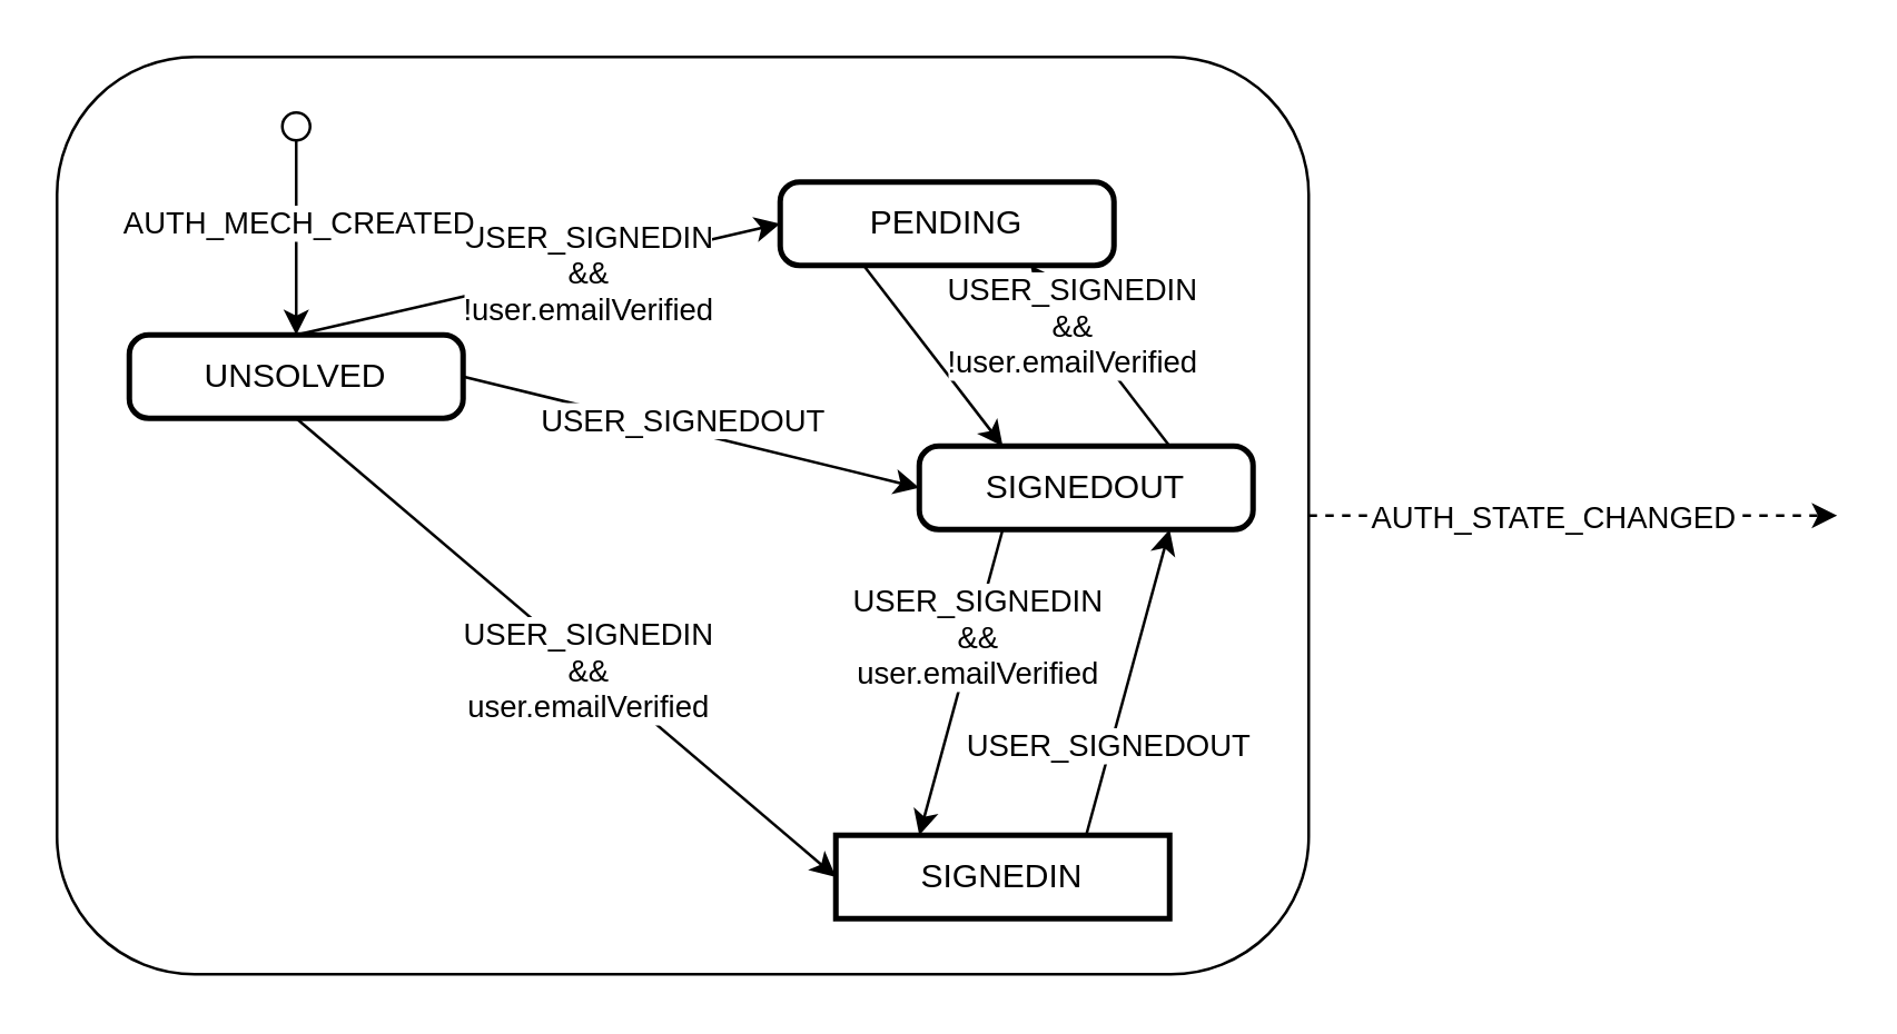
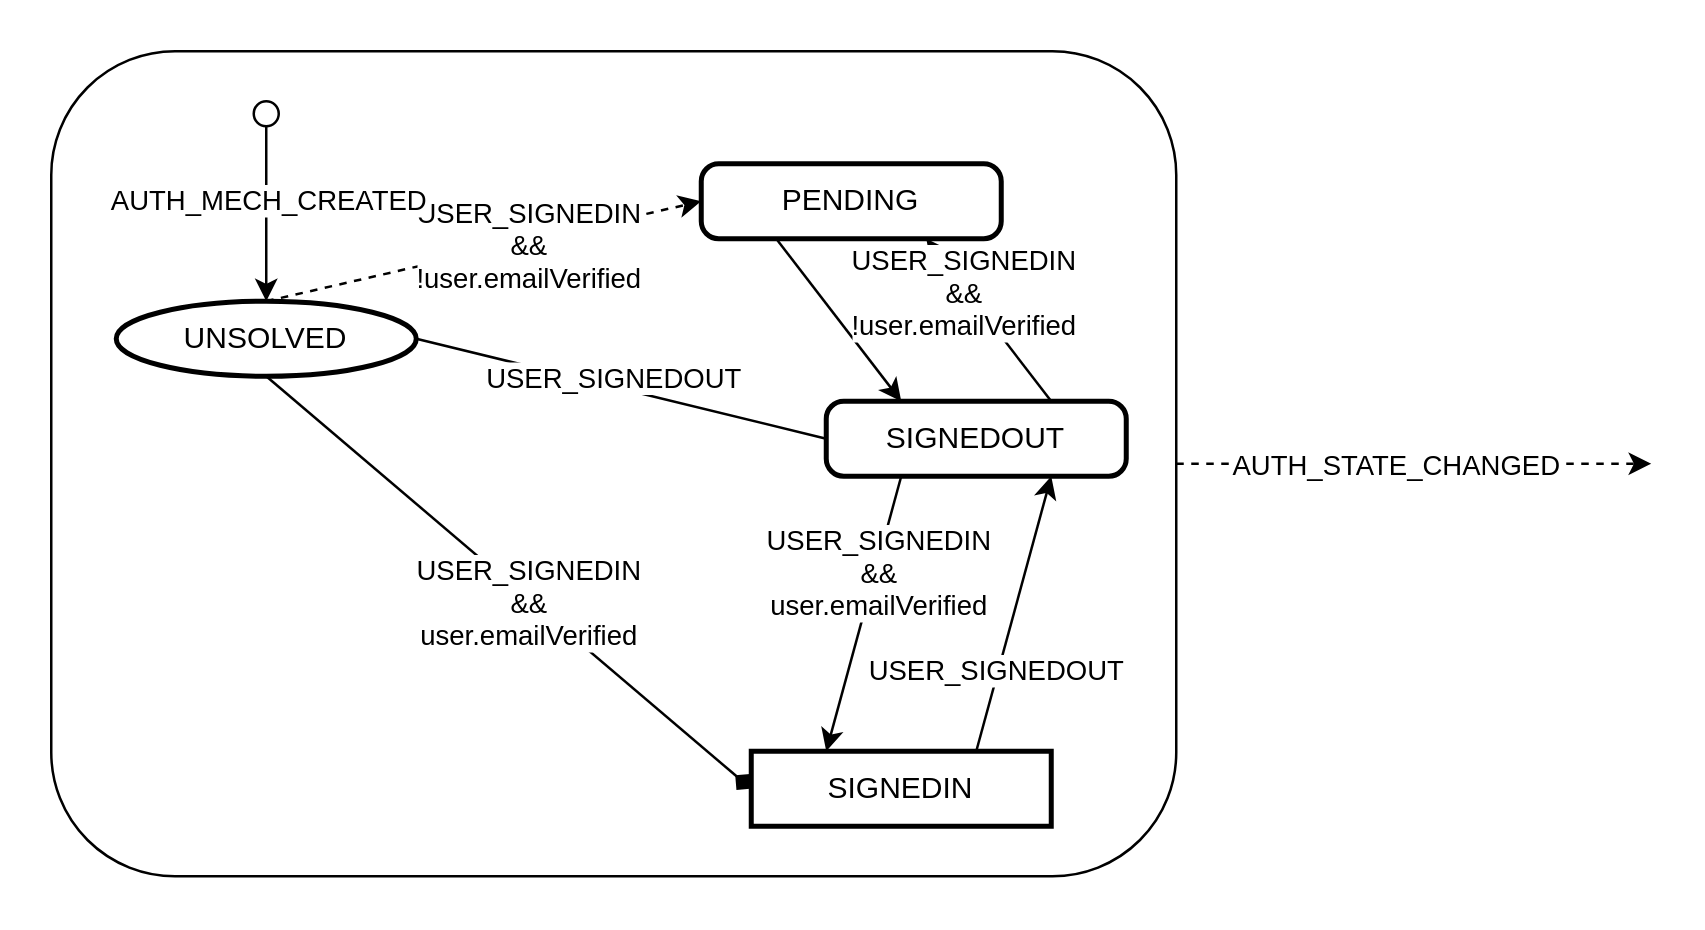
- <mxCell id="13" value="" style="endArrow=classic;html=1;exitX=0.5;exitY=0;exitDx=0;exitDy=0;entryX=0;entryY=0.5;entryDx=0;entryDy=0;" edge="1" parent="1" source="3" target="12"><mxGeometry width="50" height="50" relative="1" as="geometry"><mxPoint x="266" y="150" as="sourcePoint" /><mxPoint x="316" y="100" as="targetPoint" /></mxGeometry></mxCell>
+ <mxCell id="13" value="" style="endArrow=classic;html=1;exitX=0.5;exitY=0;exitDx=0;exitDy=0;entryX=0;entryY=0.5;entryDx=0;entryDy=0;dashed=1;" edge="1" parent="1" source="3" target="12"><mxGeometry width="50" height="50" relative="1" as="geometry"><mxPoint x="266" y="150" as="sourcePoint" /><mxPoint x="316" y="100" as="targetPoint" /></mxGeometry></mxCell>
- <mxCell id="3" value="UNSOLVED" style="rounded=1;whiteSpace=wrap;html=1;absoluteArcSize=1;arcSize=14;strokeWidth=2;" vertex="1" parent="1"><mxGeometry x="46" y="120" width="120" height="30" as="geometry" /></mxCell>
+ <mxCell id="3" value="UNSOLVED" style="ellipse;whiteSpace=wrap;html=1;absoluteArcSize=1;arcSize=14;strokeWidth=2;" vertex="1" parent="1"><mxGeometry x="46" y="120" width="120" height="30" as="geometry" /></mxCell>
- <mxCell id="8" value="" style="endArrow=classic;html=1;exitX=1;exitY=0.5;exitDx=0;exitDy=0;entryX=0;entryY=0.5;entryDx=0;entryDy=0;" edge="1" parent="1" source="3" target="7"><mxGeometry width="50" height="50" relative="1" as="geometry"><mxPoint x="266" y="150" as="sourcePoint" /><mxPoint x="316" y="100" as="targetPoint" /></mxGeometry></mxCell>
+ <mxCell id="8" value="" style="endArrow=none;html=1;exitX=1;exitY=0.5;exitDx=0;exitDy=0;entryX=0;entryY=0.5;entryDx=0;entryDy=0;" edge="1" parent="1" source="3" target="7"><mxGeometry width="50" height="50" relative="1" as="geometry"><mxPoint x="266" y="150" as="sourcePoint" /><mxPoint x="316" y="100" as="targetPoint" /></mxGeometry></mxCell>
- <mxCell id="4" value="" style="endArrow=classic;html=1;exitX=0.5;exitY=1;exitDx=0;exitDy=0;entryX=0;entryY=0.5;entryDx=0;entryDy=0;" edge="1" parent="1" source="3" target="6"><mxGeometry width="50" height="50" relative="1" as="geometry"><mxPoint x="226" y="220" as="sourcePoint" /><mxPoint x="286" y="135" as="targetPoint" /></mxGeometry></mxCell>
+ <mxCell id="4" value="" style="endArrow=diamond;html=1;exitX=0.5;exitY=1;exitDx=0;exitDy=0;entryX=0;entryY=0.5;entryDx=0;entryDy=0;" edge="1" parent="1" source="3" target="6"><mxGeometry width="50" height="50" relative="1" as="geometry"><mxPoint x="226" y="220" as="sourcePoint" /><mxPoint x="286" y="135" as="targetPoint" /></mxGeometry></mxCell>
